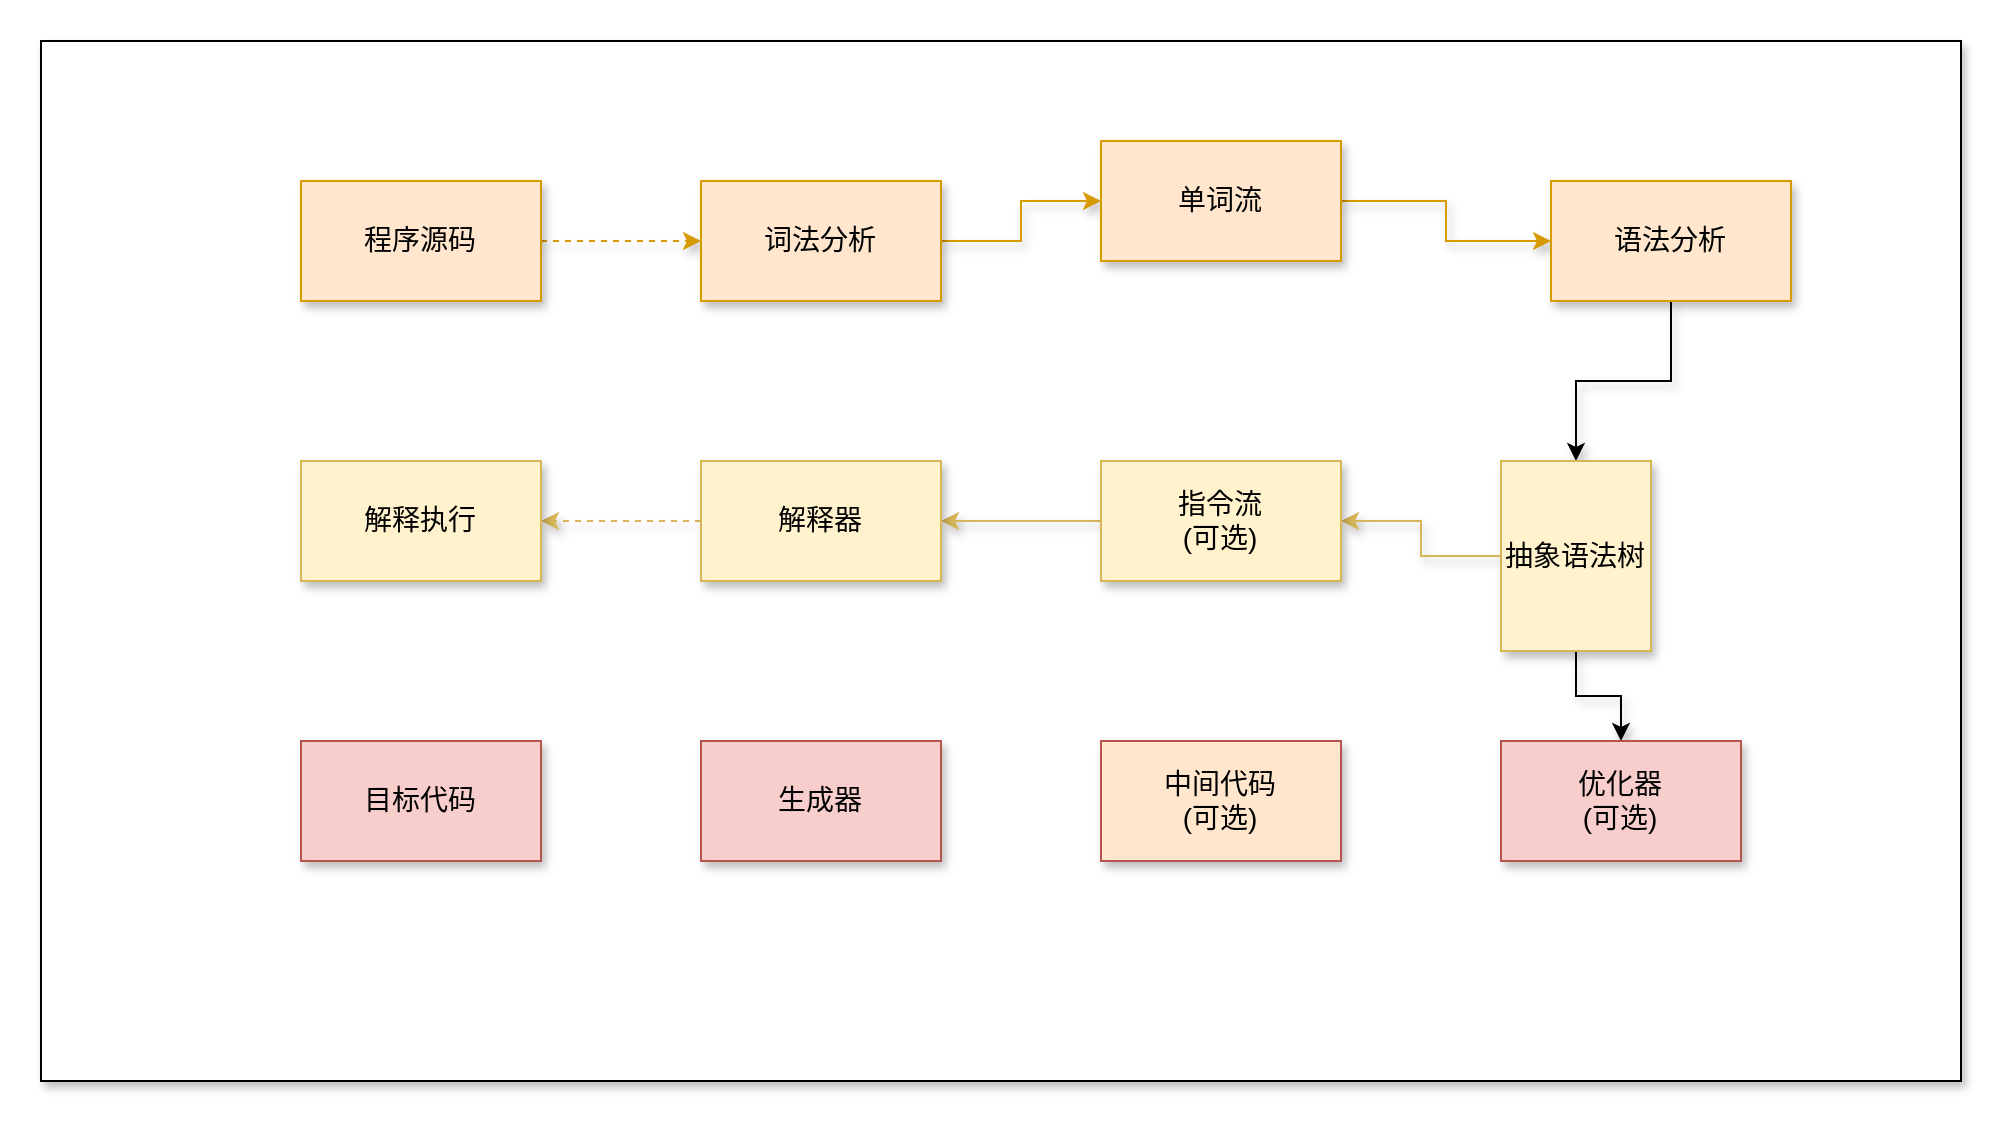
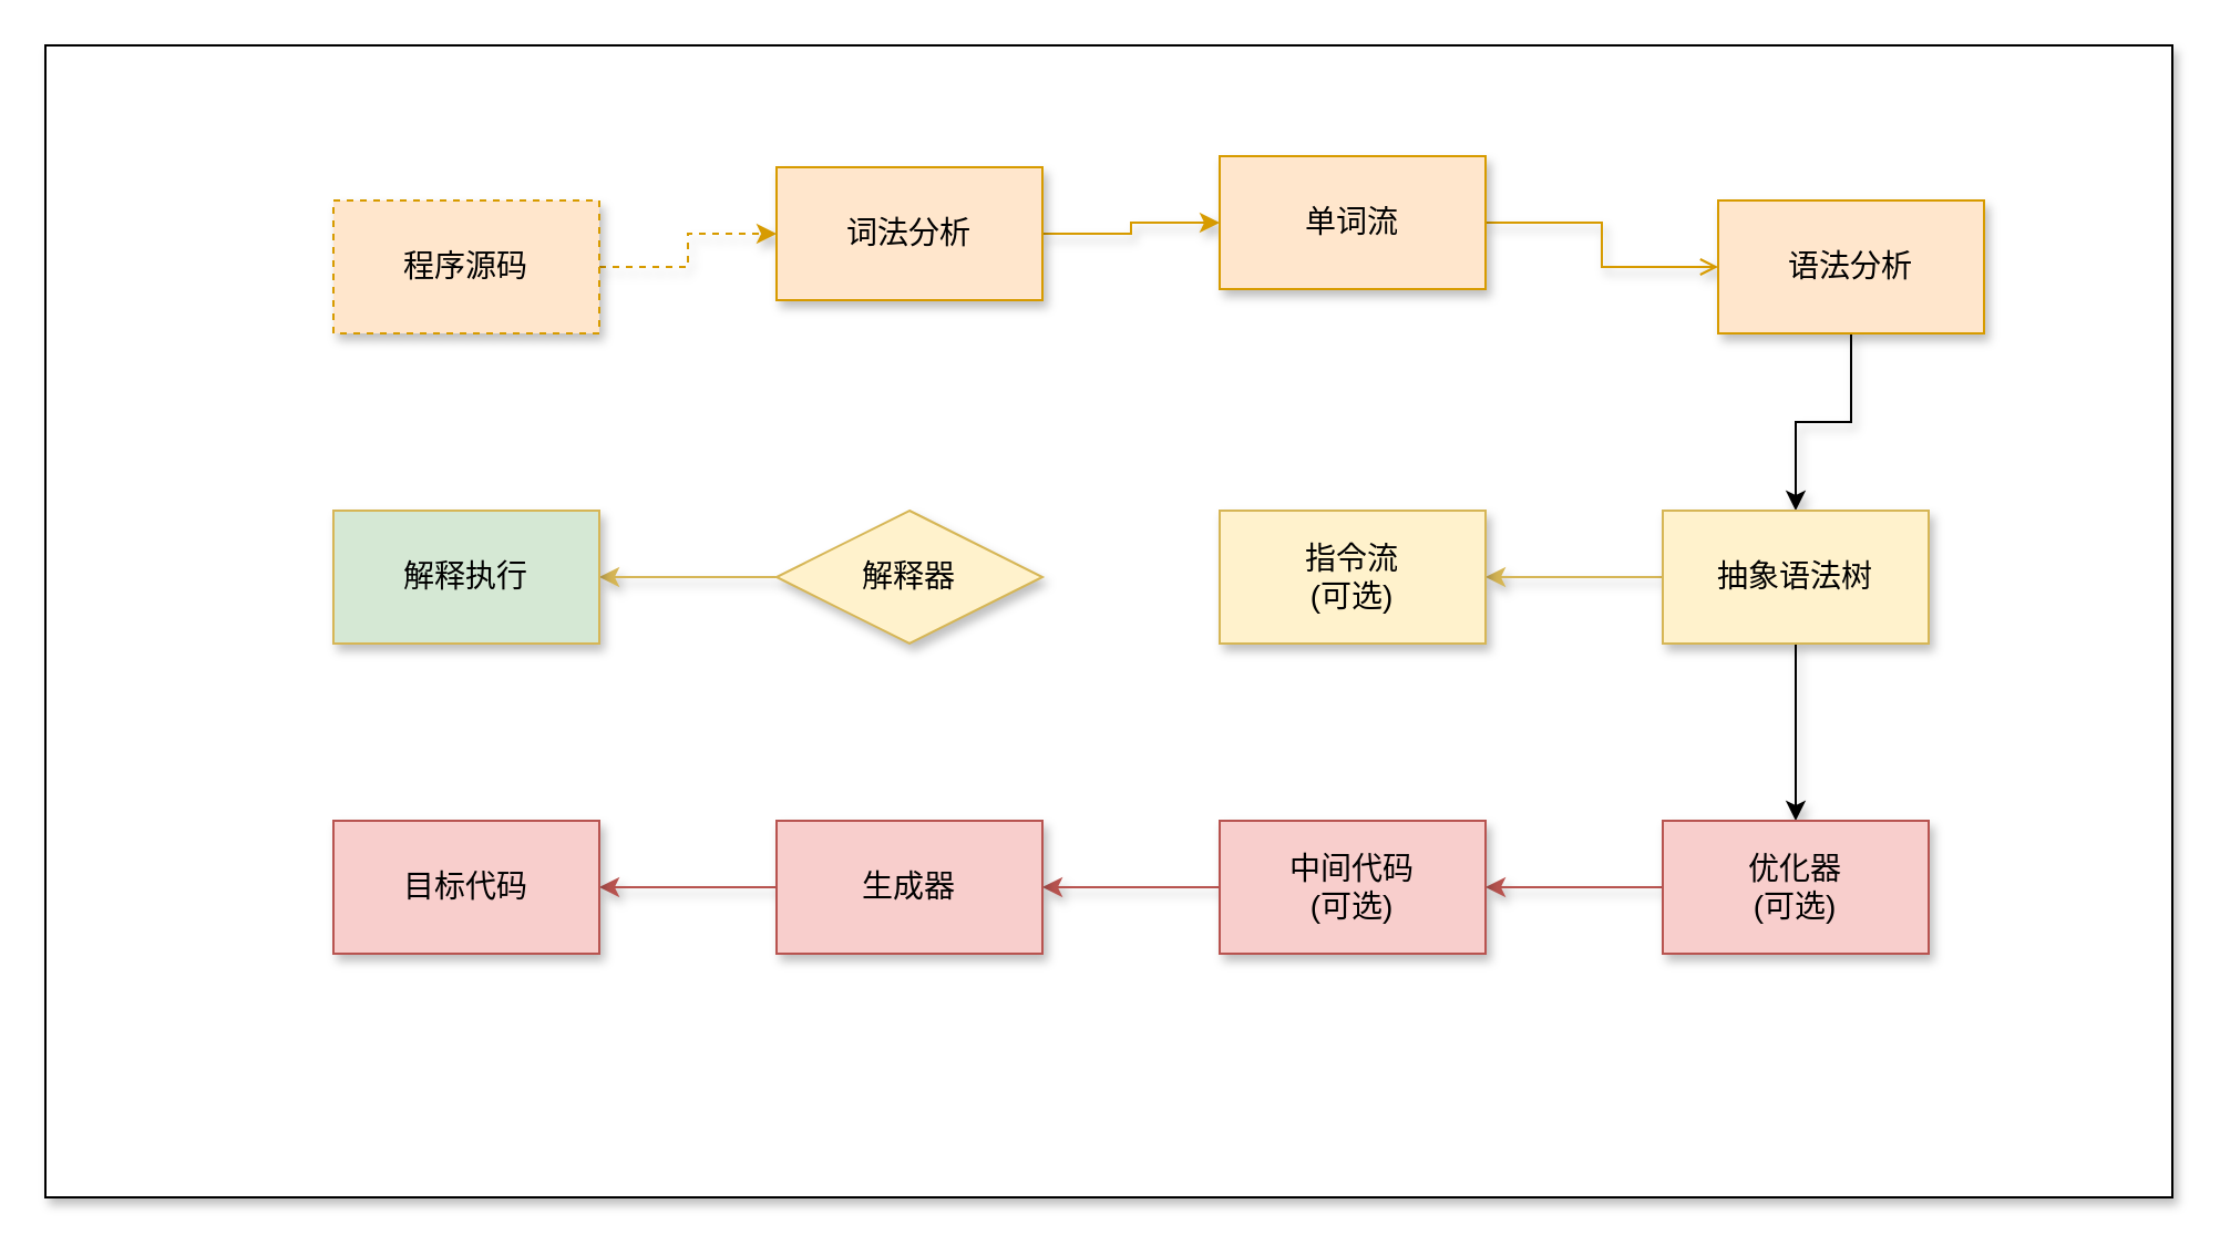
- <mxCell id="4" value="程序源码" style="rounded=0;whiteSpace=wrap;html=1;fontSize=14;shadow=1;fillColor=#ffe6cc;strokeColor=#d79b00;" parent="1" vertex="1"><mxGeometry x="150" y="90" width="120" height="60" as="geometry" /></mxCell>
+ <mxCell id="4" value="程序源码" style="rounded=0;whiteSpace=wrap;html=1;fontSize=14;shadow=1;fillColor=#ffe6cc;strokeColor=#d79b00;dashed=1;" parent="1" vertex="1"><mxGeometry x="150" y="90" width="120" height="60" as="geometry" /></mxCell>
- <mxCell id="6" value="词法分析" style="rounded=0;whiteSpace=wrap;html=1;fontSize=14;shadow=1;fillColor=#ffe6cc;strokeColor=#d79b00;" parent="1" vertex="1"><mxGeometry x="350" y="90" width="120" height="60" as="geometry" /></mxCell>
+ <mxCell id="6" value="词法分析" style="rounded=0;whiteSpace=wrap;html=1;fontSize=14;shadow=1;fillColor=#ffe6cc;strokeColor=#d79b00;" parent="1" vertex="1"><mxGeometry x="350" y="75" width="120" height="60" as="geometry" /></mxCell>
- <mxCell id="7" value="" style="edgeStyle=orthogonalEdgeStyle;rounded=0;orthogonalLoop=1;jettySize=auto;html=1;fontSize=14;shadow=1;fillColor=#ffe6cc;strokeColor=#d79b00;" parent="1" source="8" target="10" edge="1"><mxGeometry relative="1" as="geometry" /></mxCell>
+ <mxCell id="7" value="" style="edgeStyle=orthogonalEdgeStyle;rounded=0;orthogonalLoop=1;jettySize=auto;html=1;fontSize=14;shadow=1;fillColor=#ffe6cc;strokeColor=#d79b00;endArrow=open;" parent="1" source="8" target="10" edge="1"><mxGeometry relative="1" as="geometry" /></mxCell>
- <mxCell id="25" value="解释执行" style="rounded=0;whiteSpace=wrap;html=1;fontSize=14;shadow=1;fillColor=#fff2cc;strokeColor=#d6b656;" parent="1" vertex="1"><mxGeometry x="150" y="230" width="120" height="60" as="geometry" /></mxCell>
+ <mxCell id="25" value="解释执行" style="rounded=0;whiteSpace=wrap;html=1;fontSize=14;shadow=1;fillColor=#d5e8d4;strokeColor=#d6b656;" parent="1" vertex="1"><mxGeometry x="150" y="230" width="120" height="60" as="geometry" /></mxCell>
- <mxCell id="23" value="" style="edgeStyle=orthogonalEdgeStyle;rounded=0;orthogonalLoop=1;jettySize=auto;html=1;fontSize=14;shadow=1;fillColor=#fff2cc;strokeColor=#d6b656;dashed=1;" parent="1" source="24" target="25" edge="1"><mxGeometry relative="1" as="geometry" /></mxCell>
+ <mxCell id="23" value="" style="edgeStyle=orthogonalEdgeStyle;rounded=0;orthogonalLoop=1;jettySize=auto;html=1;fontSize=14;shadow=1;fillColor=#fff2cc;strokeColor=#d6b656;" parent="1" source="24" target="25" edge="1"><mxGeometry relative="1" as="geometry" /></mxCell>
- <mxCell id="24" value="解释器" style="rounded=0;whiteSpace=wrap;html=1;fontSize=14;shadow=1;fillColor=#fff2cc;strokeColor=#d6b656;" parent="1" vertex="1"><mxGeometry x="350" y="230" width="120" height="60" as="geometry" /></mxCell>
+ <mxCell id="24" value="解释器" style="rhombus;whiteSpace=wrap;html=1;fontSize=14;shadow=1;fillColor=#fff2cc;strokeColor=#d6b656;" parent="1" vertex="1"><mxGeometry x="350" y="230" width="120" height="60" as="geometry" /></mxCell>
- <mxCell id="21" value="" style="edgeStyle=orthogonalEdgeStyle;rounded=0;orthogonalLoop=1;jettySize=auto;html=1;fontSize=14;shadow=1;fillColor=#fff2cc;strokeColor=#d6b656;" parent="1" source="22" target="24" edge="1"><mxGeometry relative="1" as="geometry" /></mxCell>
- <mxCell id="13" value="抽象语法树" style="rounded=0;whiteSpace=wrap;html=1;fontSize=14;shadow=1;fillColor=#fff2cc;strokeColor=#d6b656;" parent="1" vertex="1"><mxGeometry x="750" y="230" width="75" height="95" as="geometry" /></mxCell>
+ <mxCell id="13" value="抽象语法树" style="rounded=0;whiteSpace=wrap;html=1;fontSize=14;shadow=1;fillColor=#fff2cc;strokeColor=#d6b656;" parent="1" vertex="1"><mxGeometry x="750" y="230" width="120" height="60" as="geometry" /></mxCell>
+ <mxCell id="18" value="" style="edgeStyle=orthogonalEdgeStyle;rounded=0;orthogonalLoop=1;jettySize=auto;html=1;fontSize=14;shadow=1;fillColor=#f8cecc;strokeColor=#b85450;" parent="1" source="19" target="20" edge="1"><mxGeometry relative="1" as="geometry" /></mxCell>
+ <mxCell id="16" value="" style="edgeStyle=orthogonalEdgeStyle;rounded=0;orthogonalLoop=1;jettySize=auto;html=1;fontSize=14;shadow=1;fillColor=#f8cecc;strokeColor=#b85450;" parent="1" source="17" target="19" edge="1"><mxGeometry relative="1" as="geometry" /></mxCell>
- <mxCell id="17" value="中间代码&lt;br style=&quot;font-size: 14px;&quot;&gt;(可选)" style="rounded=0;whiteSpace=wrap;html=1;fontSize=14;shadow=1;fillColor=#ffe6cc;strokeColor=#b85450;" parent="1" vertex="1"><mxGeometry x="550" y="370" width="120" height="60" as="geometry" /></mxCell>
+ <mxCell id="17" value="中间代码&lt;br style=&quot;font-size: 14px;&quot;&gt;(可选)" style="rounded=0;whiteSpace=wrap;html=1;fontSize=14;shadow=1;fillColor=#f8cecc;strokeColor=#b85450;" parent="1" vertex="1"><mxGeometry x="550" y="370" width="120" height="60" as="geometry" /></mxCell>
+ <mxCell id="14" value="" style="edgeStyle=orthogonalEdgeStyle;rounded=0;orthogonalLoop=1;jettySize=auto;html=1;fontSize=14;shadow=1;fillColor=#f8cecc;strokeColor=#b85450;" parent="1" source="15" target="17" edge="1"><mxGeometry relative="1" as="geometry" /></mxCell>
